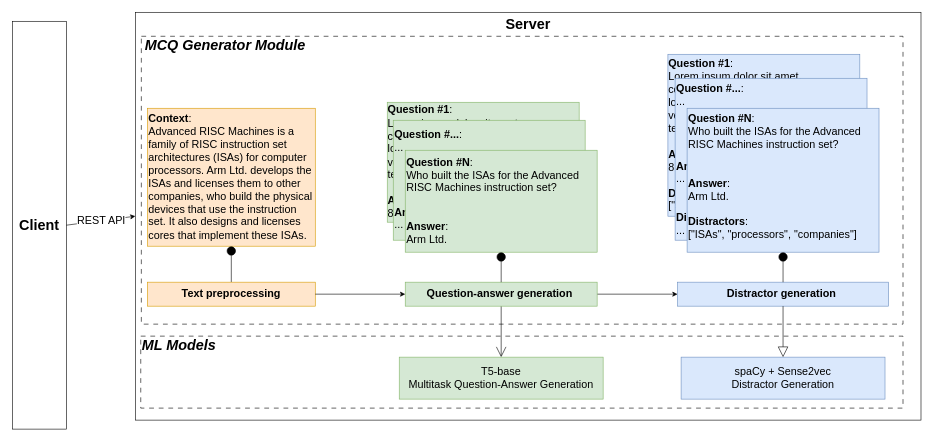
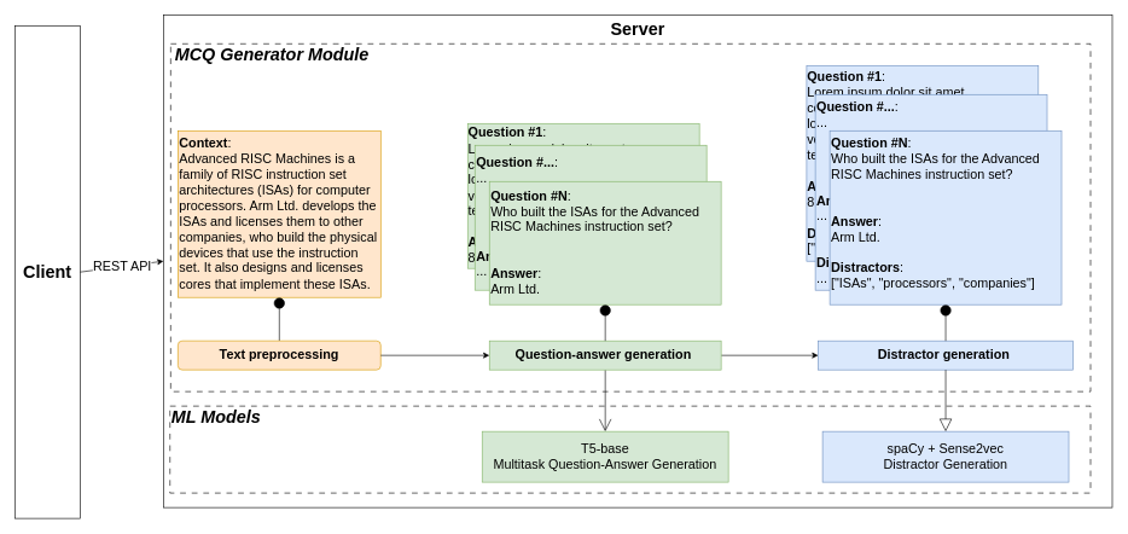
- <mxCell id="7" value="&lt;b&gt;Text preprocessing&lt;/b&gt;" style="rounded=0;whiteSpace=wrap;html=1;fontSize=18;fillColor=#ffe6cc;strokeColor=#d79b00;" vertex="1" parent="1"><mxGeometry x="245" y="470" width="280" height="40" as="geometry" /></mxCell>
+ <mxCell id="7" value="&lt;b&gt;Text preprocessing&lt;/b&gt;" style="whiteSpace=wrap;html=1;fontSize=18;fillColor=#ffe6cc;strokeColor=#d79b00;rounded=1;" vertex="1" parent="1"><mxGeometry x="245" y="470" width="280" height="40" as="geometry" /></mxCell>
